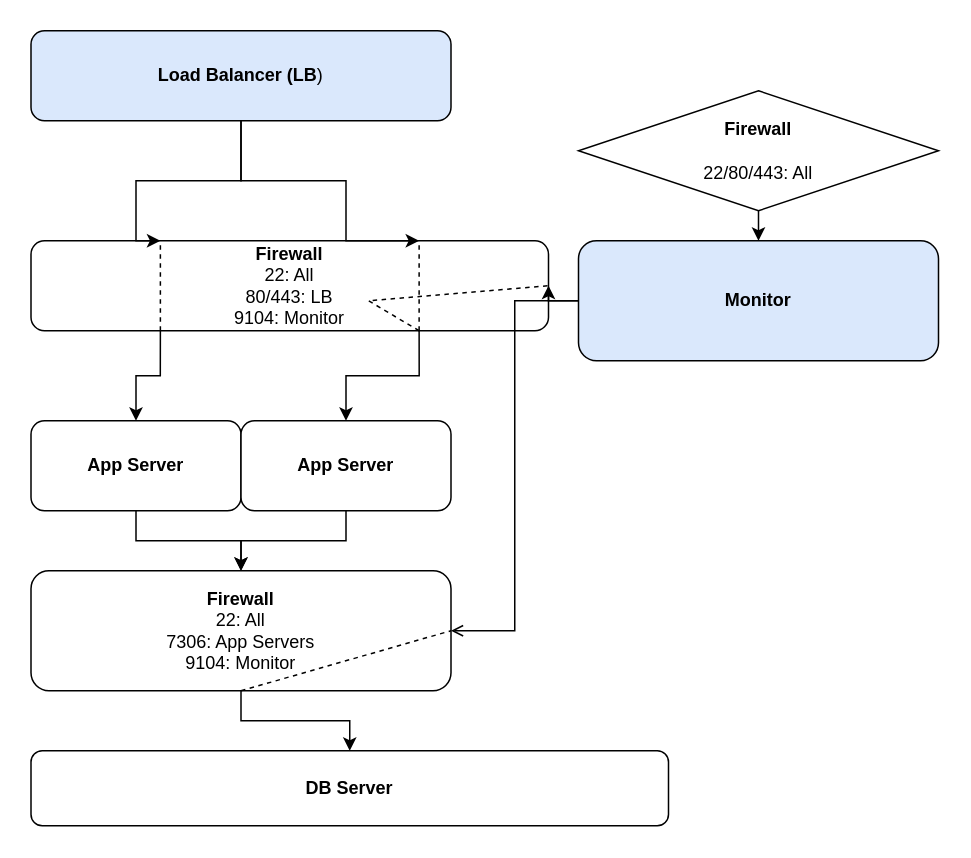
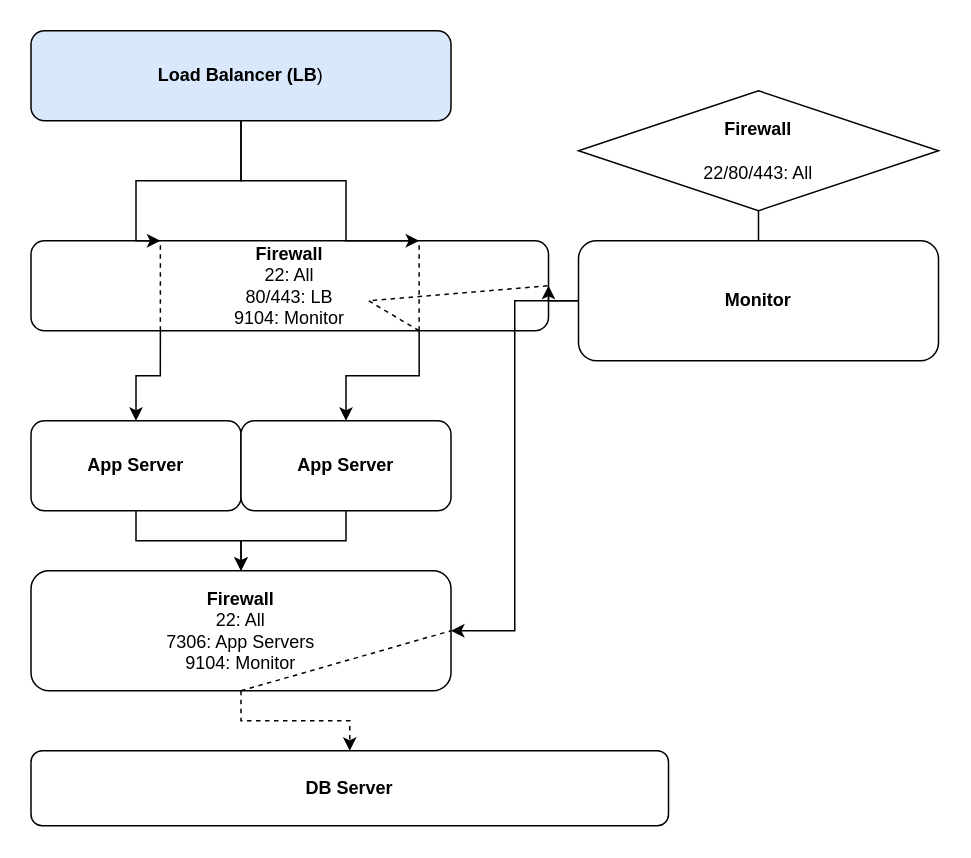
- <mxCell id="20" style="edgeStyle=orthogonalEdgeStyle;rounded=0;orthogonalLoop=1;jettySize=auto;html=1;exitX=0.5;exitY=1;exitDx=0;exitDy=0;entryX=0.5;entryY=0;entryDx=0;entryDy=0;" edge="1" parent="1" source="21" target="19"><mxGeometry relative="1" as="geometry" /></mxCell>
+ <mxCell id="20" style="edgeStyle=orthogonalEdgeStyle;rounded=0;orthogonalLoop=1;jettySize=auto;html=1;exitX=0.5;exitY=1;exitDx=0;exitDy=0;entryX=0.5;entryY=0;entryDx=0;entryDy=0;endArrow=none;" edge="1" parent="1" source="21" target="19"><mxGeometry relative="1" as="geometry" /></mxCell>
- <mxCell id="19" value="&lt;b&gt;Monitor&lt;/b&gt;" style="rounded=1;whiteSpace=wrap;html=1;fillColor=#dae8fc;" vertex="1" parent="1"><mxGeometry x="385" y="160" width="240" height="80" as="geometry" /></mxCell>
+ <mxCell id="19" value="&lt;b&gt;Monitor&lt;/b&gt;" style="rounded=1;whiteSpace=wrap;html=1;" vertex="1" parent="1"><mxGeometry x="385" y="160" width="240" height="80" as="geometry" /></mxCell>
- <mxCell id="18" style="edgeStyle=orthogonalEdgeStyle;rounded=0;orthogonalLoop=1;jettySize=auto;html=1;exitX=0;exitY=0.5;exitDx=0;exitDy=0;entryX=1;entryY=0.5;entryDx=0;entryDy=0;endArrow=open;" edge="1" parent="1" source="19" target="16"><mxGeometry relative="1" as="geometry" /></mxCell>
+ <mxCell id="18" style="edgeStyle=orthogonalEdgeStyle;rounded=0;orthogonalLoop=1;jettySize=auto;html=1;exitX=0;exitY=0.5;exitDx=0;exitDy=0;entryX=1;entryY=0.5;entryDx=0;entryDy=0;" edge="1" parent="1" source="19" target="16"><mxGeometry relative="1" as="geometry" /></mxCell>
- <mxCell id="15" style="edgeStyle=orthogonalEdgeStyle;rounded=0;orthogonalLoop=1;jettySize=auto;html=1;exitX=0.5;exitY=1;exitDx=0;exitDy=0;entryX=0.5;entryY=0;entryDx=0;entryDy=0;" edge="1" parent="1" source="16" target="14"><mxGeometry relative="1" as="geometry" /></mxCell>
+ <mxCell id="15" style="edgeStyle=orthogonalEdgeStyle;rounded=0;orthogonalLoop=1;jettySize=auto;html=1;exitX=0.5;exitY=1;exitDx=0;exitDy=0;entryX=0.5;entryY=0;entryDx=0;entryDy=0;dashed=1;" edge="1" parent="1" source="16" target="14"><mxGeometry relative="1" as="geometry" /></mxCell>
